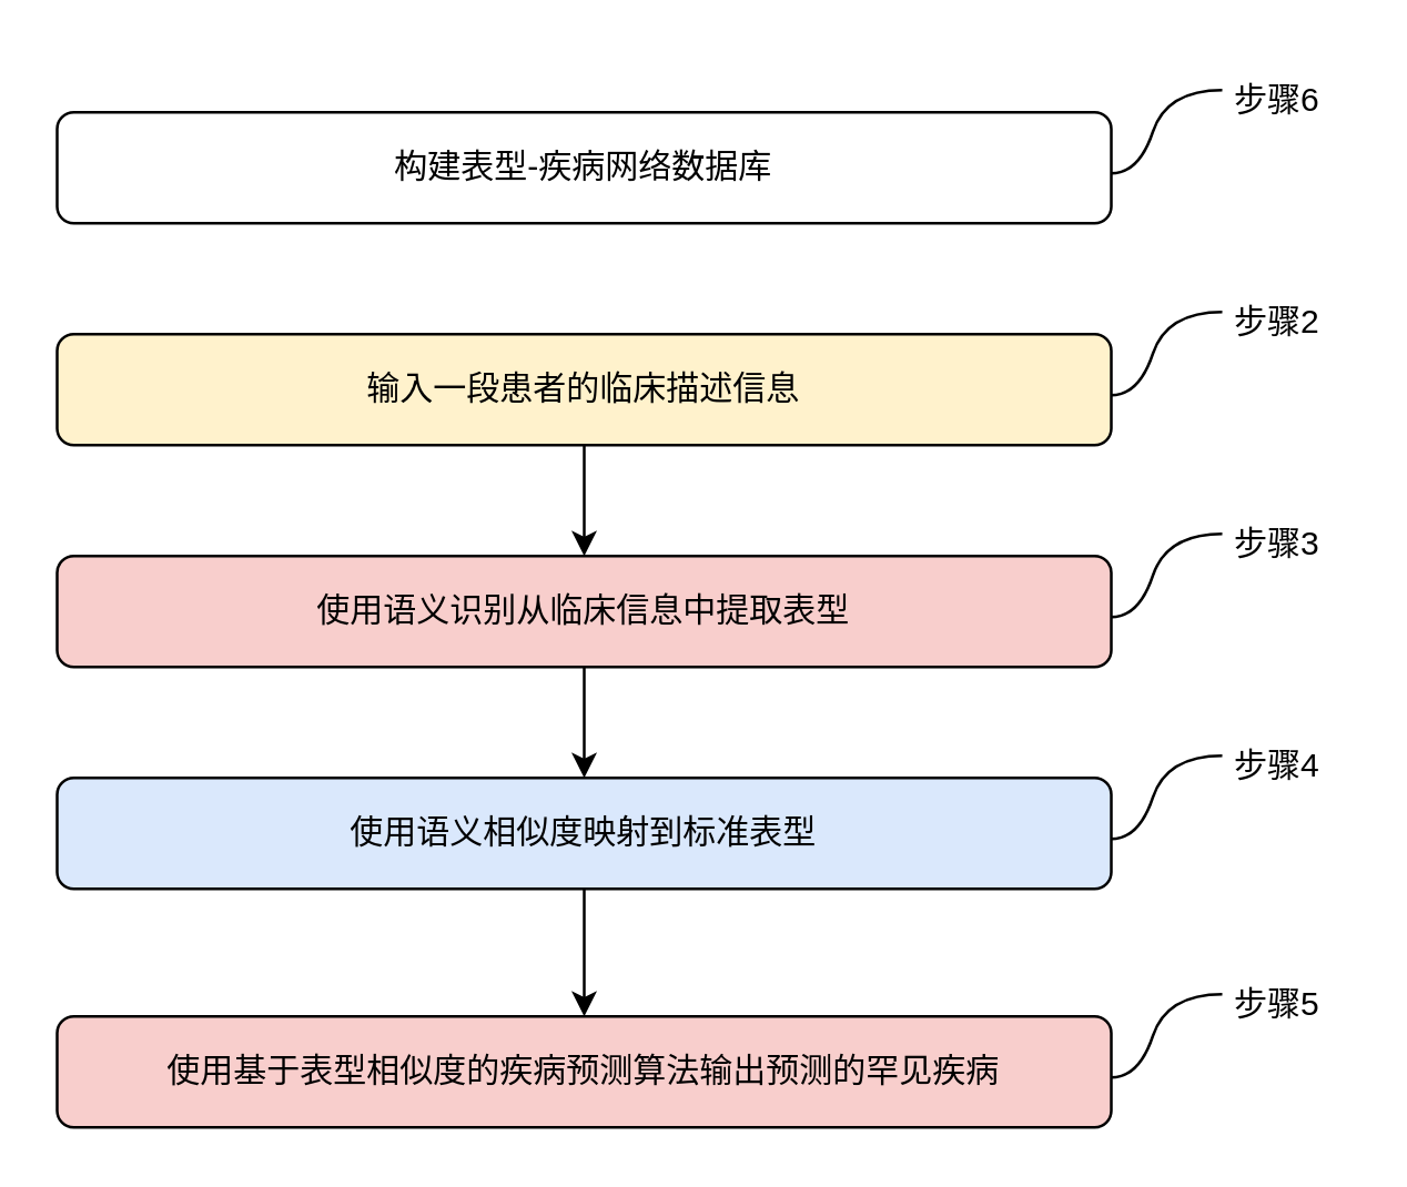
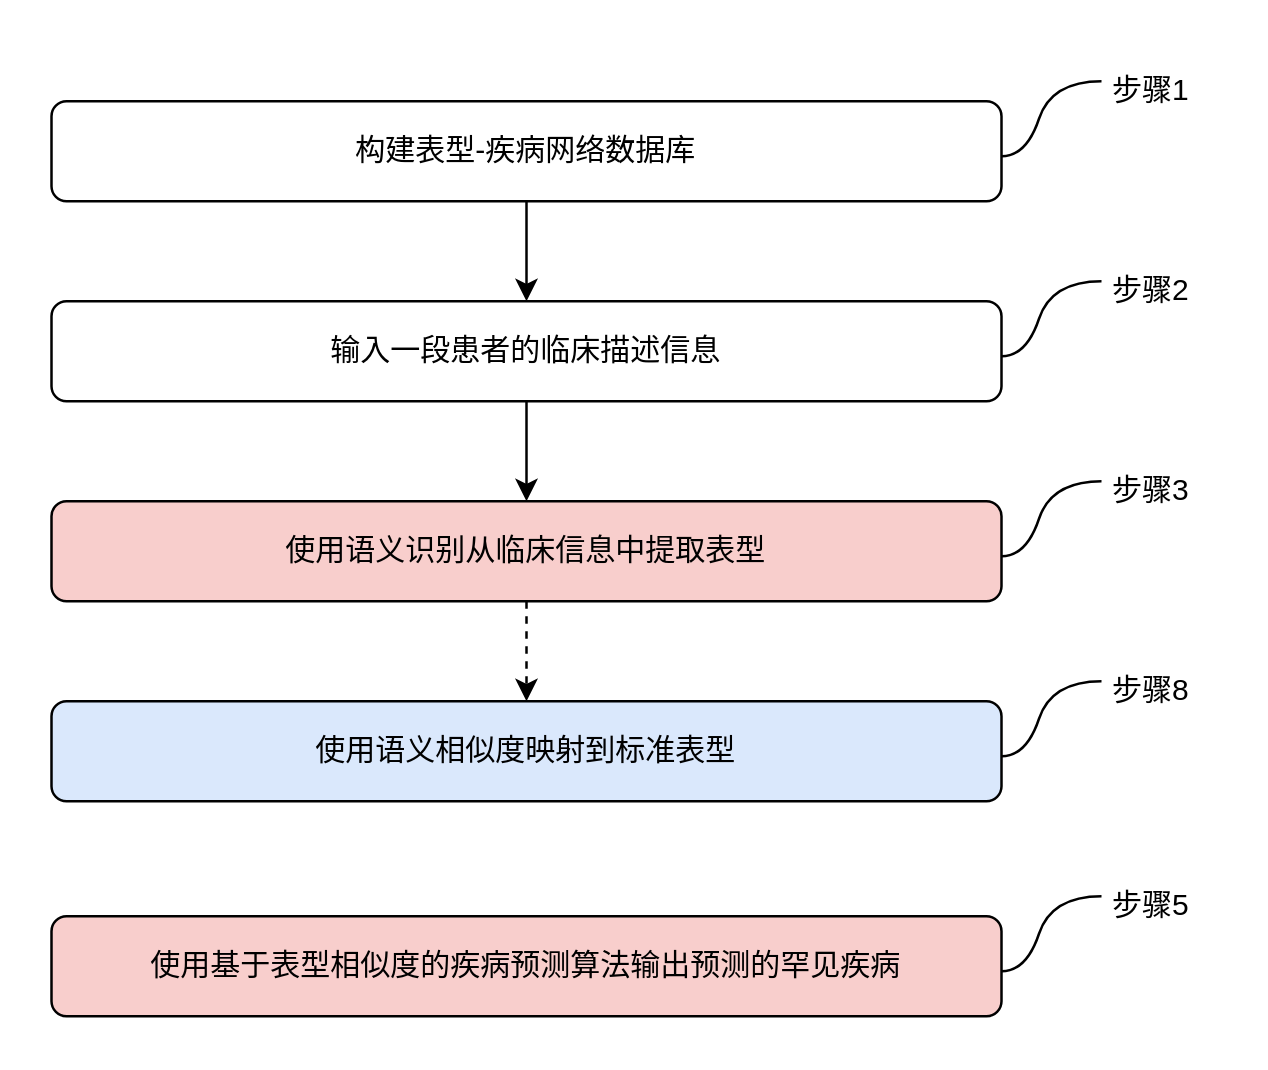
- <mxCell id="20" value="步骤6" style="text;align=center;verticalAlign=middle;resizable=0;points=[];autosize=1;strokeColor=none;fillColor=none;" parent="1" vertex="1"><mxGeometry x="435" y="20" width="50" height="30" as="geometry" /></mxCell>
+ <mxCell id="20" value="步骤1" style="text;align=center;verticalAlign=middle;resizable=0;points=[];autosize=1;strokeColor=none;fillColor=none;" parent="1" vertex="1"><mxGeometry x="435" y="20" width="50" height="30" as="geometry" /></mxCell>
+ <mxCell id="17" value="" style="edgeStyle=orthogonalEdgeStyle;rounded=0;orthogonalLoop=1;jettySize=auto;html=1;" parent="1" source="18" target="3" edge="1"><mxGeometry relative="1" as="geometry" /></mxCell>
- <mxCell id="3" value="输入一段患者的临床描述信息" style="rounded=1;whiteSpace=wrap;fontSize=12;glass=0;strokeWidth=1;shadow=0;fillColor=#fff2cc;" parent="1" vertex="1"><mxGeometry x="20" y="120" width="380" height="40" as="geometry" /></mxCell>
+ <mxCell id="3" value="输入一段患者的临床描述信息" style="rounded=1;whiteSpace=wrap;fontSize=12;glass=0;strokeWidth=1;shadow=0;" parent="1" vertex="1"><mxGeometry x="20" y="120" width="380" height="40" as="geometry" /></mxCell>
- <mxCell id="4" value="" style="edgeStyle=orthogonalEdgeStyle;rounded=0;orthogonalLoop=1;jettySize=auto;" parent="1" source="5" target="7" edge="1"><mxGeometry relative="1" as="geometry" /></mxCell>
+ <mxCell id="4" value="" style="edgeStyle=orthogonalEdgeStyle;rounded=0;orthogonalLoop=1;jettySize=auto;dashed=1;" parent="1" source="5" target="7" edge="1"><mxGeometry relative="1" as="geometry" /></mxCell>
- <mxCell id="13" value="步骤4" style="text;align=center;verticalAlign=middle;resizable=0;points=[];autosize=1;strokeColor=none;fillColor=none;" parent="1" vertex="1"><mxGeometry x="435" y="260" width="50" height="30" as="geometry" /></mxCell>
+ <mxCell id="13" value="步骤8" style="text;align=center;verticalAlign=middle;resizable=0;points=[];autosize=1;strokeColor=none;fillColor=none;" parent="1" vertex="1"><mxGeometry x="435" y="260" width="50" height="30" as="geometry" /></mxCell>
- <mxCell id="6" value="" style="edgeStyle=orthogonalEdgeStyle;rounded=0;orthogonalLoop=1;jettySize=auto;html=1;" parent="1" source="7" target="14" edge="1"><mxGeometry relative="1" as="geometry" /></mxCell>
